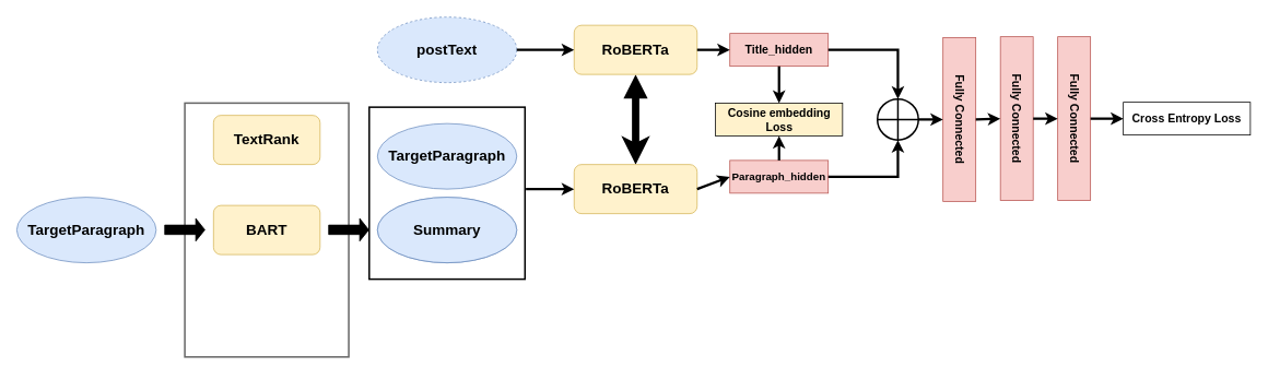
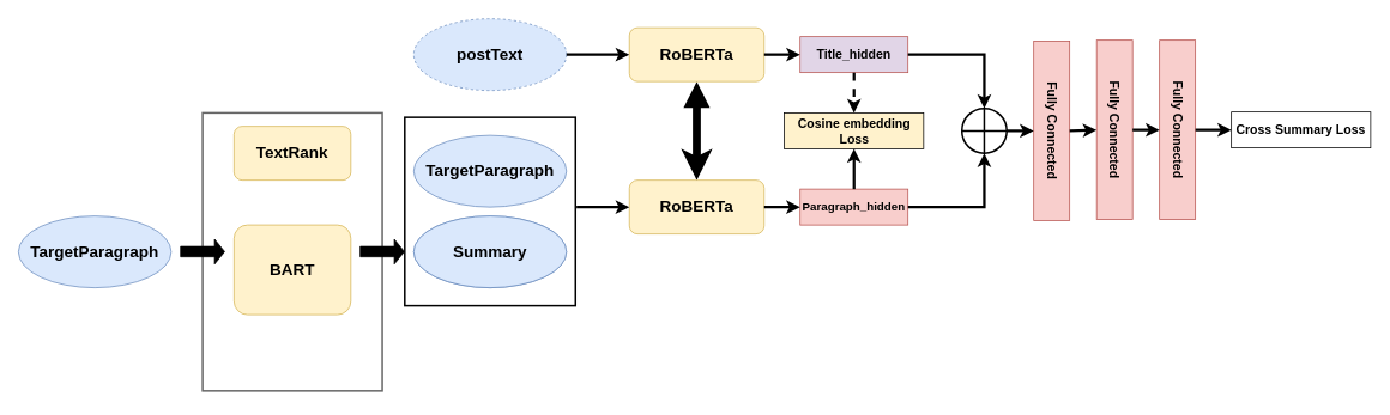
- <mxCell id="4" value="&lt;b&gt;&lt;font style=&quot;font-size: 14px;&quot;&gt;Title_hidden&lt;/font&gt;&lt;/b&gt;" style="rounded=0;whiteSpace=wrap;html=1;fillColor=#f8cecc;strokeColor=#b85450;" vertex="1" parent="1"><mxGeometry x="890" y="40" width="120" height="40" as="geometry" /></mxCell>
+ <mxCell id="4" value="&lt;b&gt;&lt;font style=&quot;font-size: 14px;&quot;&gt;Title_hidden&lt;/font&gt;&lt;/b&gt;" style="rounded=0;whiteSpace=wrap;html=1;fillColor=#e1d5e7;strokeColor=#b85450;" vertex="1" parent="1"><mxGeometry x="890" y="40" width="120" height="40" as="geometry" /></mxCell>
- <mxCell id="15" value="" style="endArrow=classic;html=1;rounded=0;exitX=0.5;exitY=1;exitDx=0;exitDy=0;strokeWidth=3;" edge="1" parent="1" source="4" target="5"><mxGeometry width="50" height="50" relative="1" as="geometry"><mxPoint x="870" y="80" as="sourcePoint" /><mxPoint x="910" y="80" as="targetPoint" /></mxGeometry></mxCell>
+ <mxCell id="15" value="" style="endArrow=classic;html=1;rounded=0;exitX=0.5;exitY=1;exitDx=0;exitDy=0;strokeWidth=3;dashed=1;" edge="1" parent="1" source="4" target="5"><mxGeometry width="50" height="50" relative="1" as="geometry"><mxPoint x="870" y="80" as="sourcePoint" /><mxPoint x="910" y="80" as="targetPoint" /></mxGeometry></mxCell>
- <mxCell id="12" value="&lt;b&gt;&lt;font style=&quot;font-size: 14px;&quot;&gt;Cross Entropy Loss&lt;/font&gt;&lt;/b&gt;" style="rounded=0;whiteSpace=wrap;html=1;" vertex="1" parent="1"><mxGeometry x="1370" y="124" width="155" height="40" as="geometry" /></mxCell>
+ <mxCell id="12" value="&lt;b&gt;&lt;font style=&quot;font-size: 14px;&quot;&gt;Cross Summary Loss&lt;/font&gt;&lt;/b&gt;" style="rounded=0;whiteSpace=wrap;html=1;" vertex="1" parent="1"><mxGeometry x="1370" y="124" width="155" height="40" as="geometry" /></mxCell>
- <mxCell id="7" value="&lt;b style=&quot;border-color: var(--border-color);&quot;&gt;&lt;font style=&quot;font-size: 13px;&quot;&gt;Paragraph_hidden&lt;/font&gt;&lt;/b&gt;" style="rounded=0;whiteSpace=wrap;html=1;fillColor=#f8cecc;strokeColor=#b85450;" vertex="1" parent="1"><mxGeometry x="890" y="195" width="120" height="40" as="geometry" /></mxCell>
+ <mxCell id="7" value="&lt;b style=&quot;border-color: var(--border-color);&quot;&gt;&lt;font style=&quot;font-size: 13px;&quot;&gt;Paragraph_hidden&lt;/font&gt;&lt;/b&gt;" style="rounded=0;whiteSpace=wrap;html=1;fillColor=#f8cecc;strokeColor=#b85450;" vertex="1" parent="1"><mxGeometry x="890" y="210" width="120" height="40" as="geometry" /></mxCell>
- <mxCell id="33" value="&lt;b style=&quot;border-color: var(--border-color);&quot;&gt;&lt;font style=&quot;border-color: var(--border-color); font-size: 18px;&quot;&gt;BART&lt;/font&gt;&lt;/b&gt;" style="rounded=1;whiteSpace=wrap;html=1;fillColor=#fff2cc;strokeColor=#d6b656;" vertex="1" parent="30"><mxGeometry x="240" y="125" width="130" height="60" as="geometry" /></mxCell>
+ <mxCell id="33" value="&lt;b style=&quot;border-color: var(--border-color);&quot;&gt;&lt;font style=&quot;border-color: var(--border-color); font-size: 18px;&quot;&gt;BART&lt;/font&gt;&lt;/b&gt;" style="rounded=1;whiteSpace=wrap;html=1;fillColor=#fff2cc;strokeColor=#d6b656;" vertex="1" parent="30"><mxGeometry x="240" y="125" width="130" height="100" as="geometry" /></mxCell>
